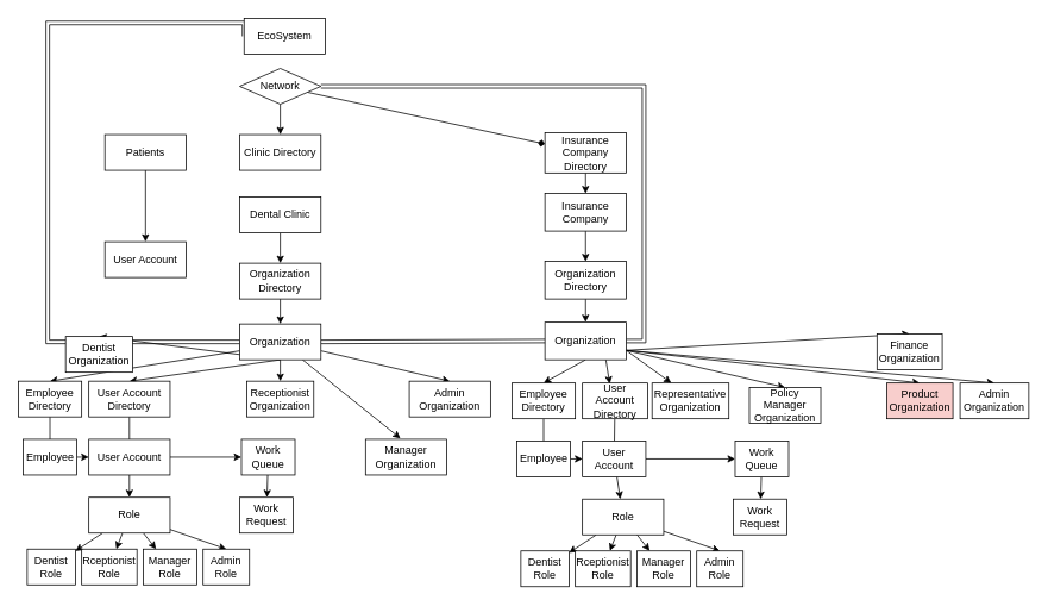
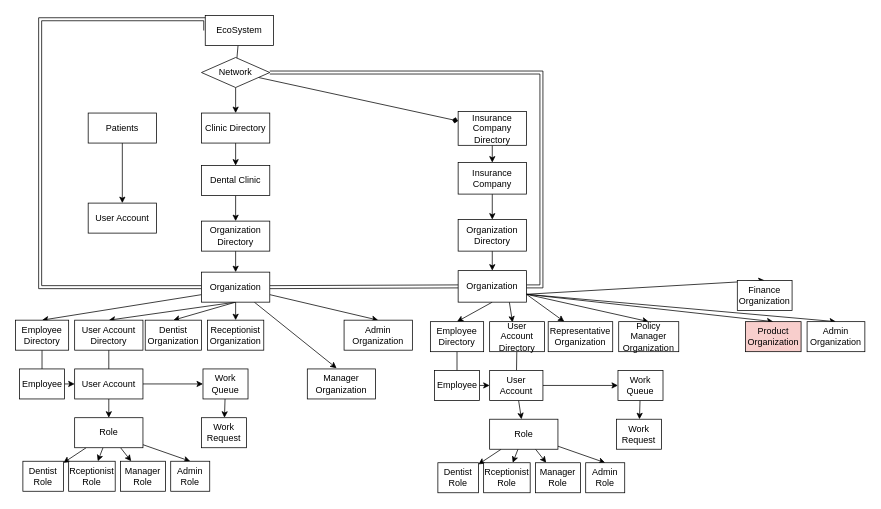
+ <mxCell id="2" value="" style="rounded=0;orthogonalLoop=1;jettySize=auto;html=1;endArrow=none;endFill=0;" edge="1" parent="1" source="4" target="7"><mxGeometry relative="1" as="geometry" /></mxCell>
+ <mxCell id="26" value="" style="edgeStyle=none;rounded=0;orthogonalLoop=1;jettySize=auto;html=1;endArrow=classic;endFill=1;" edge="1" parent="1" source="27" target="29"><mxGeometry relative="1" as="geometry" /></mxCell>
- <mxCell id="42" value="Dentist Organization" style="rounded=0;whiteSpace=wrap;html=1;" vertex="1" parent="1"><mxGeometry x="73" y="376" width="75" height="40" as="geometry" /></mxCell>
+ <mxCell id="42" value="Dentist Organization" style="rounded=0;whiteSpace=wrap;html=1;" vertex="1" parent="1"><mxGeometry x="193" y="426" width="75" height="40" as="geometry" /></mxCell>
- <mxCell id="66" value="Policy Manager&lt;br&gt;Organization" style="rounded=0;whiteSpace=wrap;html=1;" vertex="1" parent="1"><mxGeometry x="839" y="433" width="80" height="40" as="geometry" /></mxCell>
+ <mxCell id="66" value="Policy Manager&lt;br&gt;Organization" style="rounded=0;whiteSpace=wrap;html=1;" vertex="1" parent="1"><mxGeometry x="824" y="428" width="80" height="40" as="geometry" /></mxCell>
